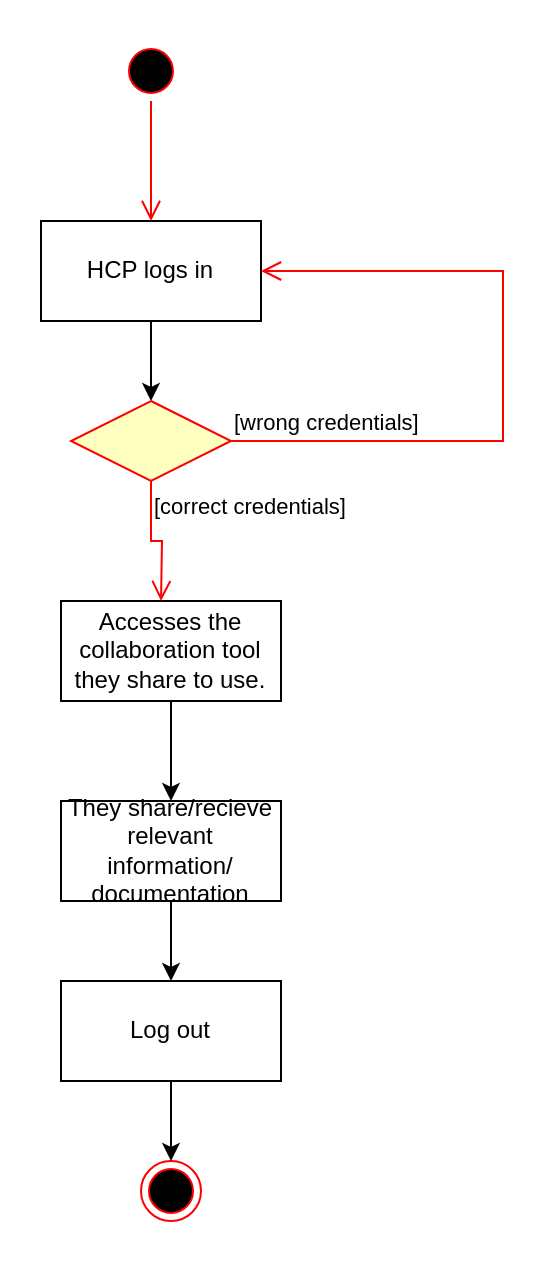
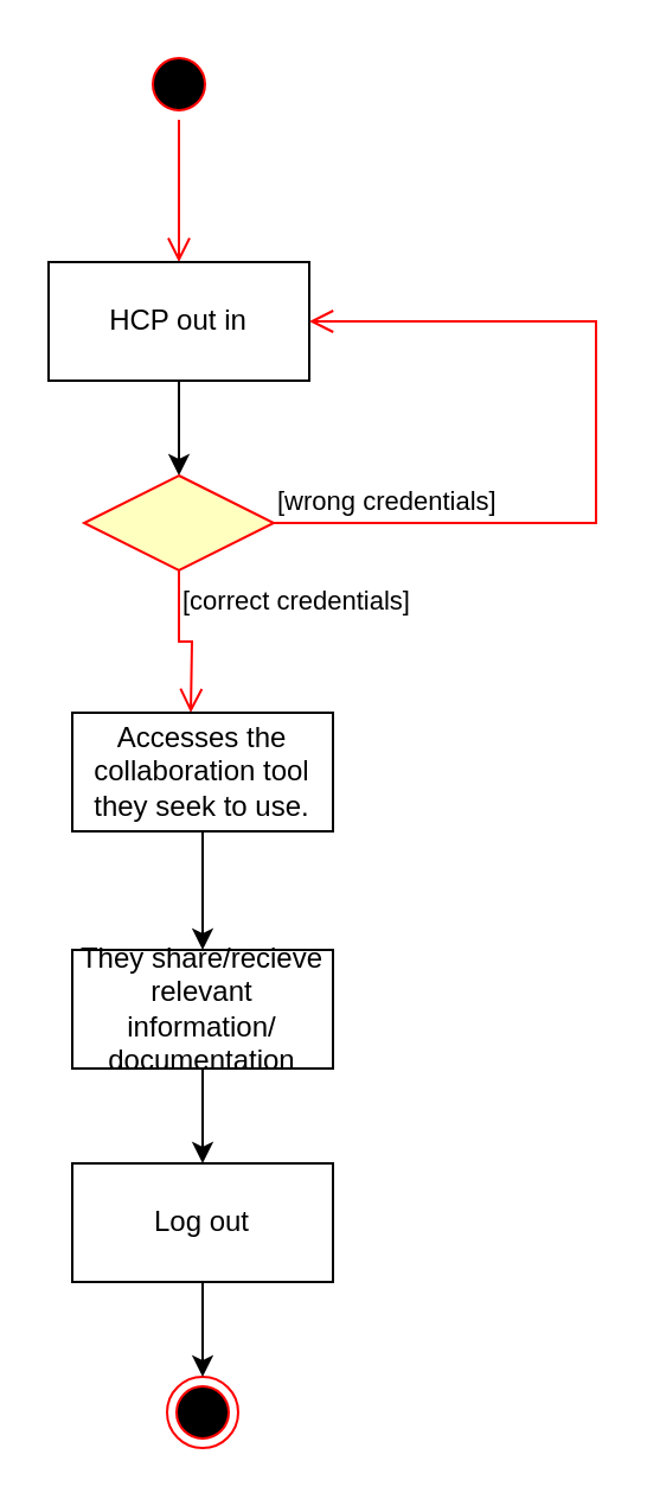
- <mxCell id="5" value="HCP logs in" style="html=1;whiteSpace=wrap;" parent="1" vertex="1"><mxGeometry x="20" y="110" width="110" height="50" as="geometry" /></mxCell>
+ <mxCell id="5" value="HCP out in" style="html=1;whiteSpace=wrap;" parent="1" vertex="1"><mxGeometry x="20" y="110" width="110" height="50" as="geometry" /></mxCell>
- <mxCell id="10" value="Accesses the collaboration tool they share to use." style="html=1;whiteSpace=wrap;" parent="1" vertex="1"><mxGeometry x="30" y="300" width="110" height="50" as="geometry" /></mxCell>
+ <mxCell id="10" value="Accesses the collaboration tool they seek to use." style="html=1;whiteSpace=wrap;" parent="1" vertex="1"><mxGeometry x="30" y="300" width="110" height="50" as="geometry" /></mxCell>
